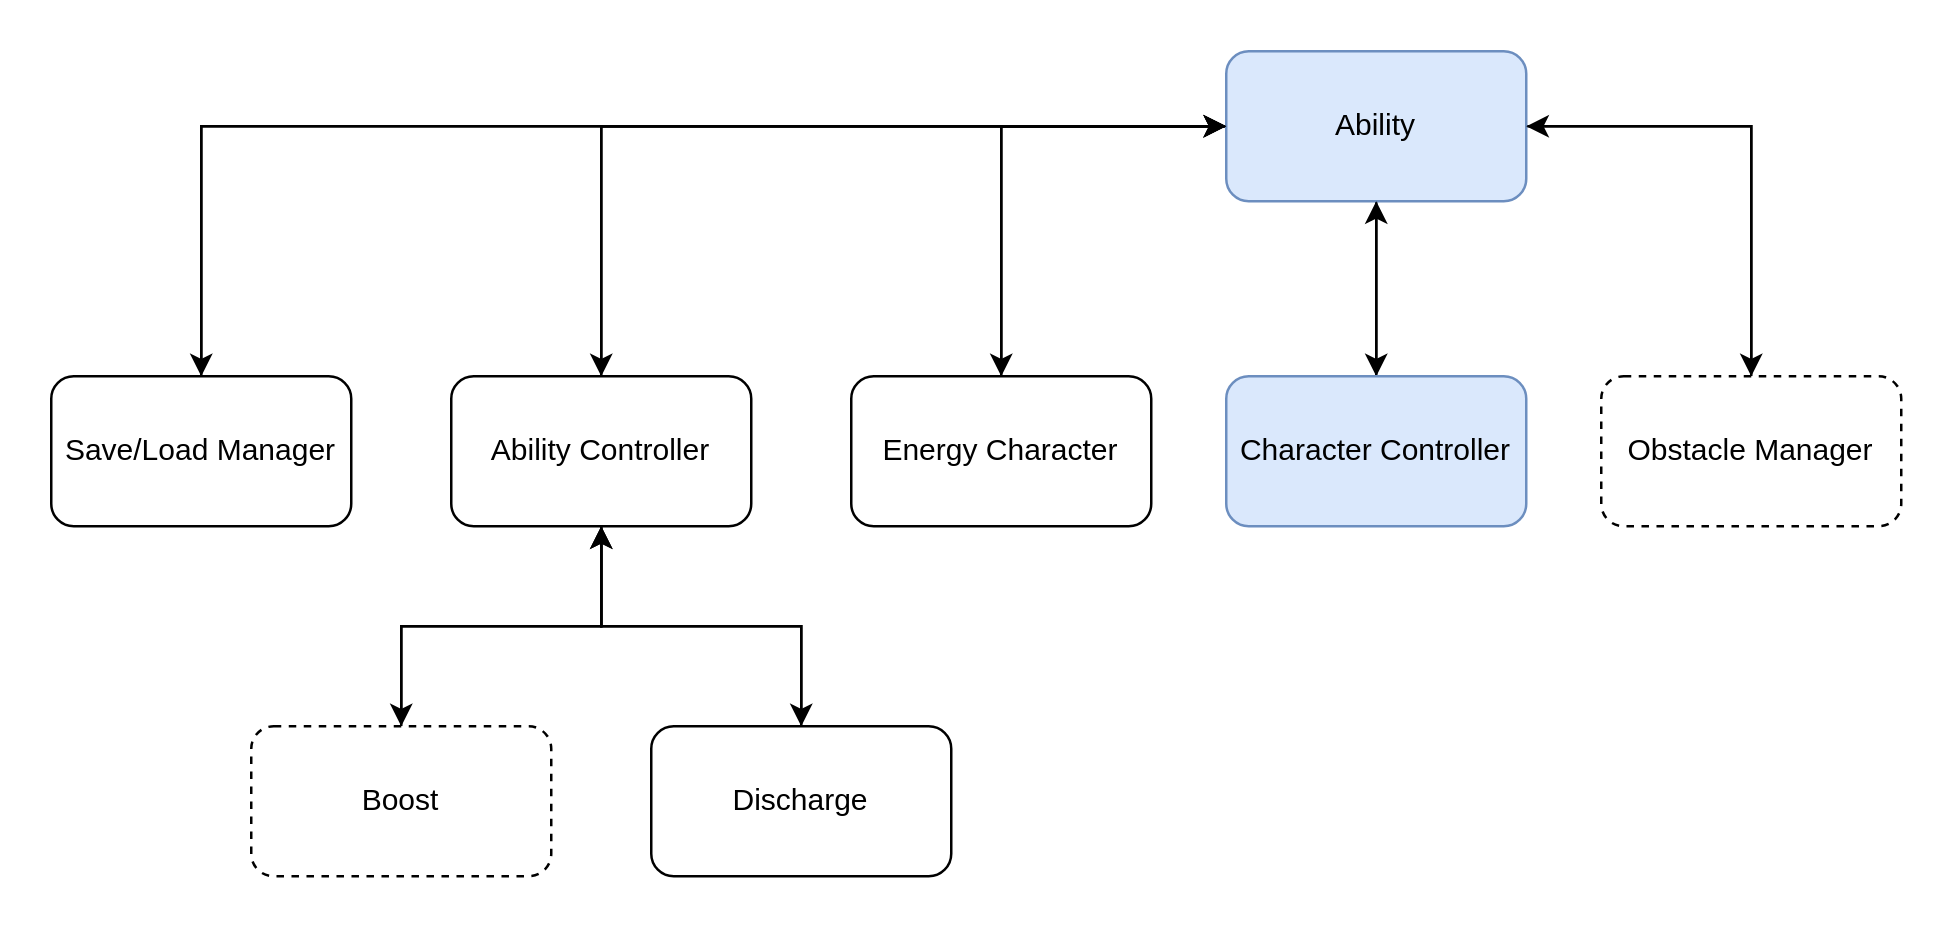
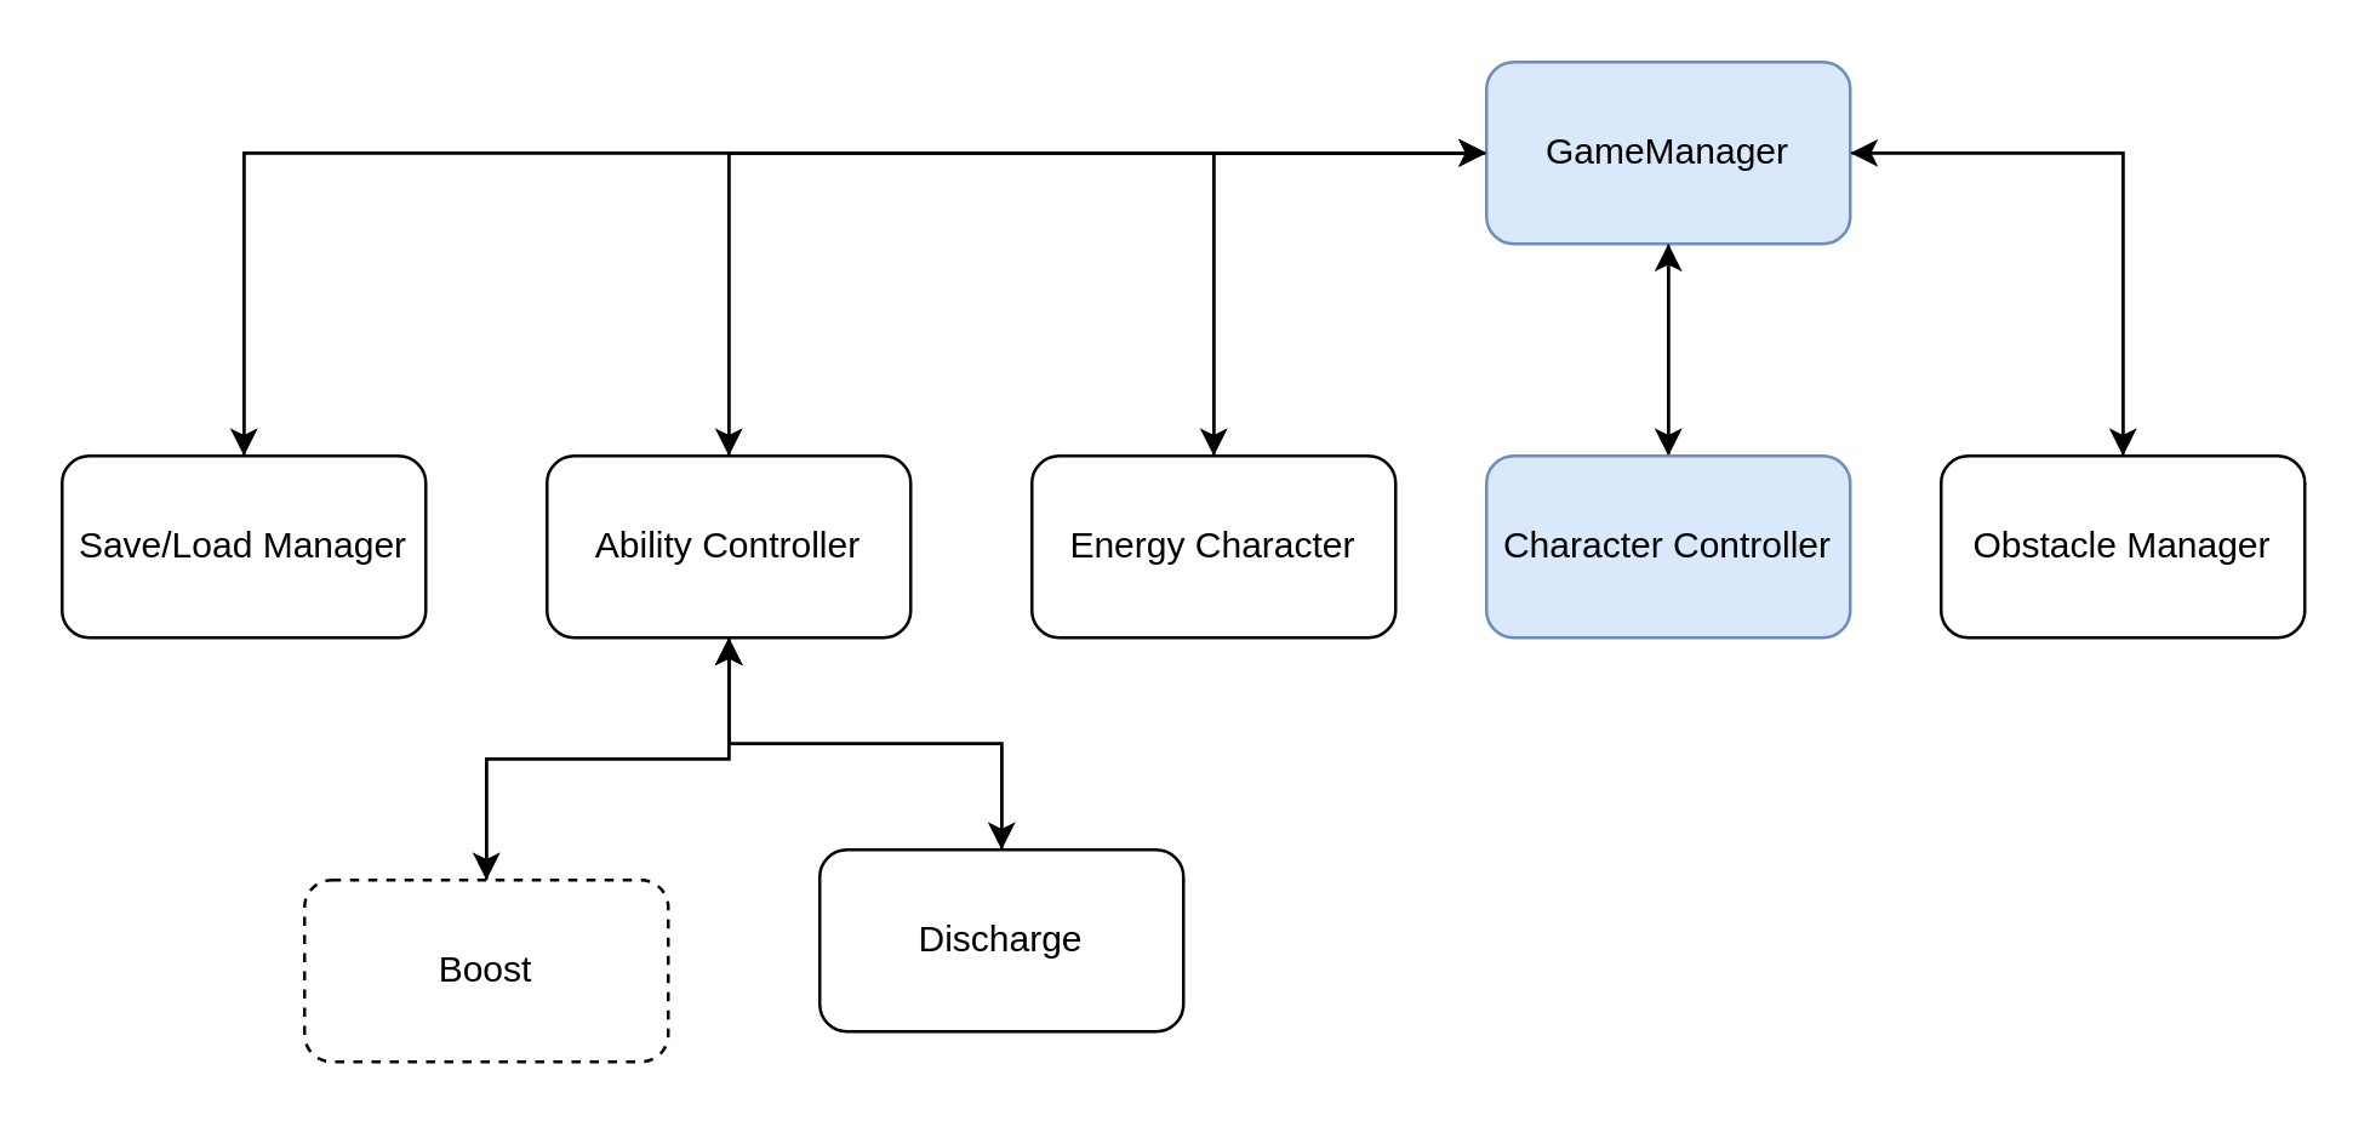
- <mxCell id="7" value="Ability" style="rounded=1;whiteSpace=wrap;html=1;fillColor=#dae8fc;strokeColor=#6c8ebf;" parent="1" vertex="1"><mxGeometry x="490" y="20" width="120" height="60" as="geometry" /></mxCell>
+ <mxCell id="7" value="GameManager" style="rounded=1;whiteSpace=wrap;html=1;fillColor=#dae8fc;strokeColor=#6c8ebf;" parent="1" vertex="1"><mxGeometry x="490" y="20" width="120" height="60" as="geometry" /></mxCell>
- <mxCell id="21" value="Obstacle Manager" style="rounded=1;whiteSpace=wrap;html=1;dashed=1;" parent="1" vertex="1"><mxGeometry x="640" y="150" width="120" height="60" as="geometry" /></mxCell>
+ <mxCell id="21" value="Obstacle Manager" style="rounded=1;whiteSpace=wrap;html=1;" parent="1" vertex="1"><mxGeometry x="640" y="150" width="120" height="60" as="geometry" /></mxCell>
- <mxCell id="23" value="Discharge" style="whiteSpace=wrap;html=1;rounded=1;" vertex="1" parent="1"><mxGeometry x="260" y="290" width="120" height="60" as="geometry" /></mxCell>
+ <mxCell id="23" value="Discharge" style="whiteSpace=wrap;html=1;rounded=1;" vertex="1" parent="1"><mxGeometry x="270" y="280" width="120" height="60" as="geometry" /></mxCell>
